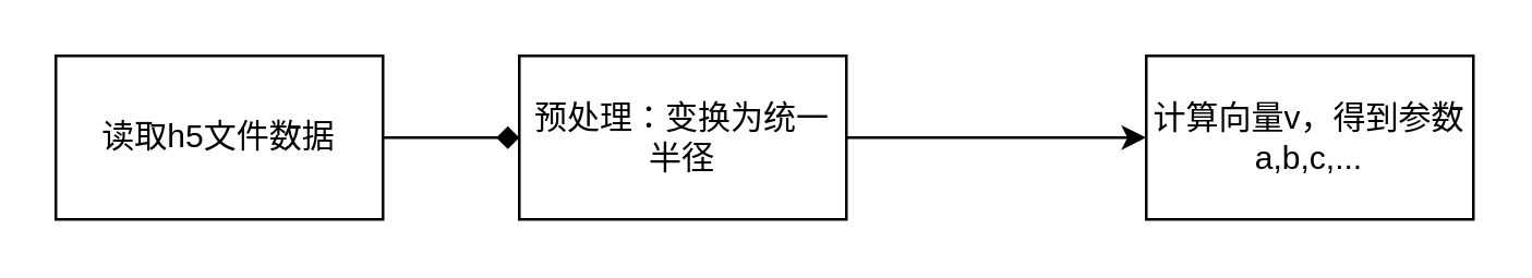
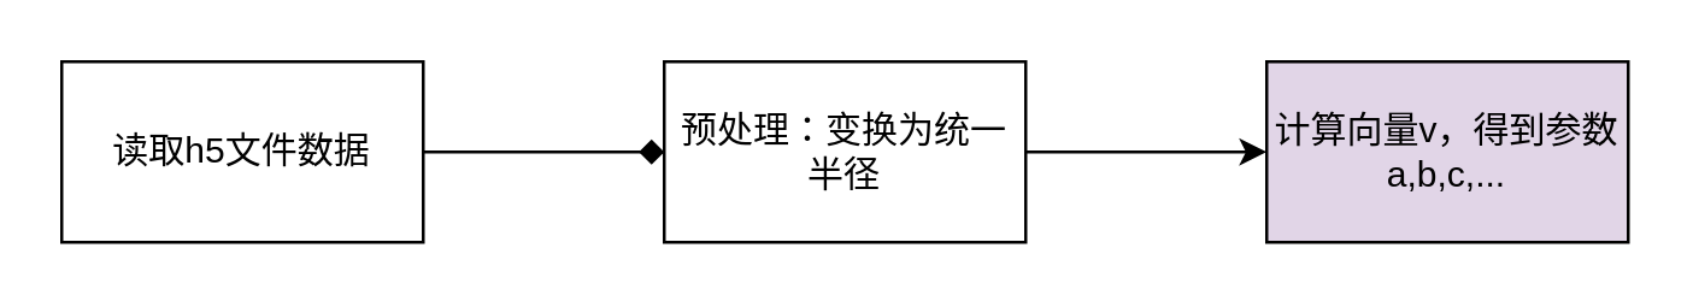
- <mxCell id="5" value="预处理：变换为统一半径" style="whiteSpace=wrap;html=1;rounded=0;" parent="1" vertex="1"><mxGeometry x="190" y="20" width="120" height="60" as="geometry" /></mxCell>
+ <mxCell id="5" value="预处理：变换为统一半径" style="whiteSpace=wrap;html=1;rounded=0;" parent="1" vertex="1"><mxGeometry x="220" y="20" width="120" height="60" as="geometry" /></mxCell>
- <mxCell id="6" value="计算向量v，得到参数a,b,c,..." style="whiteSpace=wrap;html=1;rounded=0;" parent="1" vertex="1"><mxGeometry x="420" y="20" width="120" height="60" as="geometry" /></mxCell>
+ <mxCell id="6" value="计算向量v，得到参数a,b,c,..." style="whiteSpace=wrap;html=1;rounded=0;fillColor=#e1d5e7;" parent="1" vertex="1"><mxGeometry x="420" y="20" width="120" height="60" as="geometry" /></mxCell>
